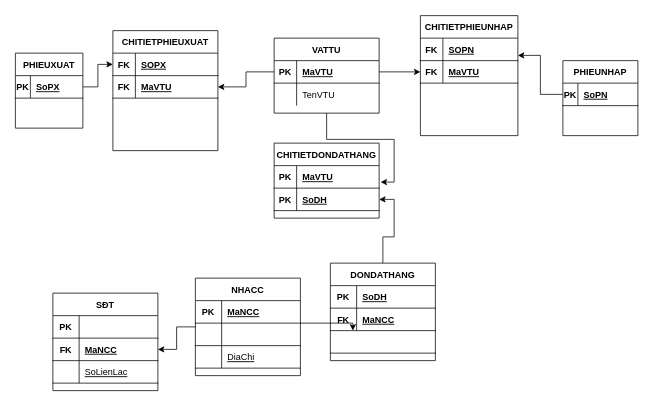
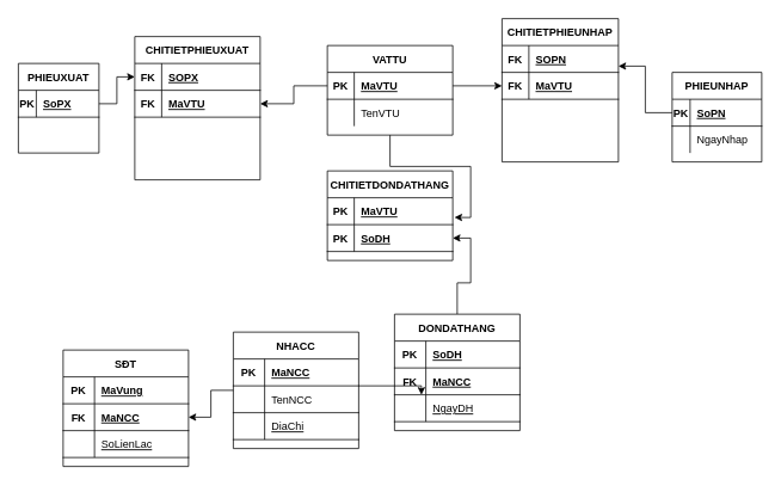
+ <mxCell id="22" value="NgayNhap" style="shape=partialRectangle;overflow=hidden;connectable=0;fillColor=none;top=0;left=0;bottom=0;right=0;align=left;spacingLeft=6;" vertex="1" parent="20"><mxGeometry x="20" width="80" height="30" as="geometry"><mxRectangle width="80" height="30" as="alternateBounds" /></mxGeometry></mxCell>
+ <mxCell id="82" value="MaVung" style="shape=partialRectangle;overflow=hidden;connectable=0;fillColor=none;top=0;left=0;bottom=0;right=0;align=left;spacingLeft=6;fontStyle=5;" vertex="1" parent="80"><mxGeometry x="35" width="105" height="30" as="geometry"><mxRectangle width="105" height="30" as="alternateBounds" /></mxGeometry></mxCell>
+ <mxCell id="75" value="TenNCC" style="shape=partialRectangle;overflow=hidden;connectable=0;fillColor=none;top=0;left=0;bottom=0;right=0;align=left;spacingLeft=6;fontStyle=0;" vertex="1" parent="73"><mxGeometry x="35" width="105" height="30" as="geometry"><mxRectangle width="105" height="30" as="alternateBounds" /></mxGeometry></mxCell>
+ <mxCell id="66" value="NgayDH" style="shape=partialRectangle;overflow=hidden;connectable=0;fillColor=none;top=0;left=0;bottom=0;right=0;align=left;spacingLeft=6;fontStyle=4;" vertex="1" parent="64"><mxGeometry x="35" width="105" height="30" as="geometry"><mxRectangle width="105" height="30" as="alternateBounds" /></mxGeometry></mxCell>
